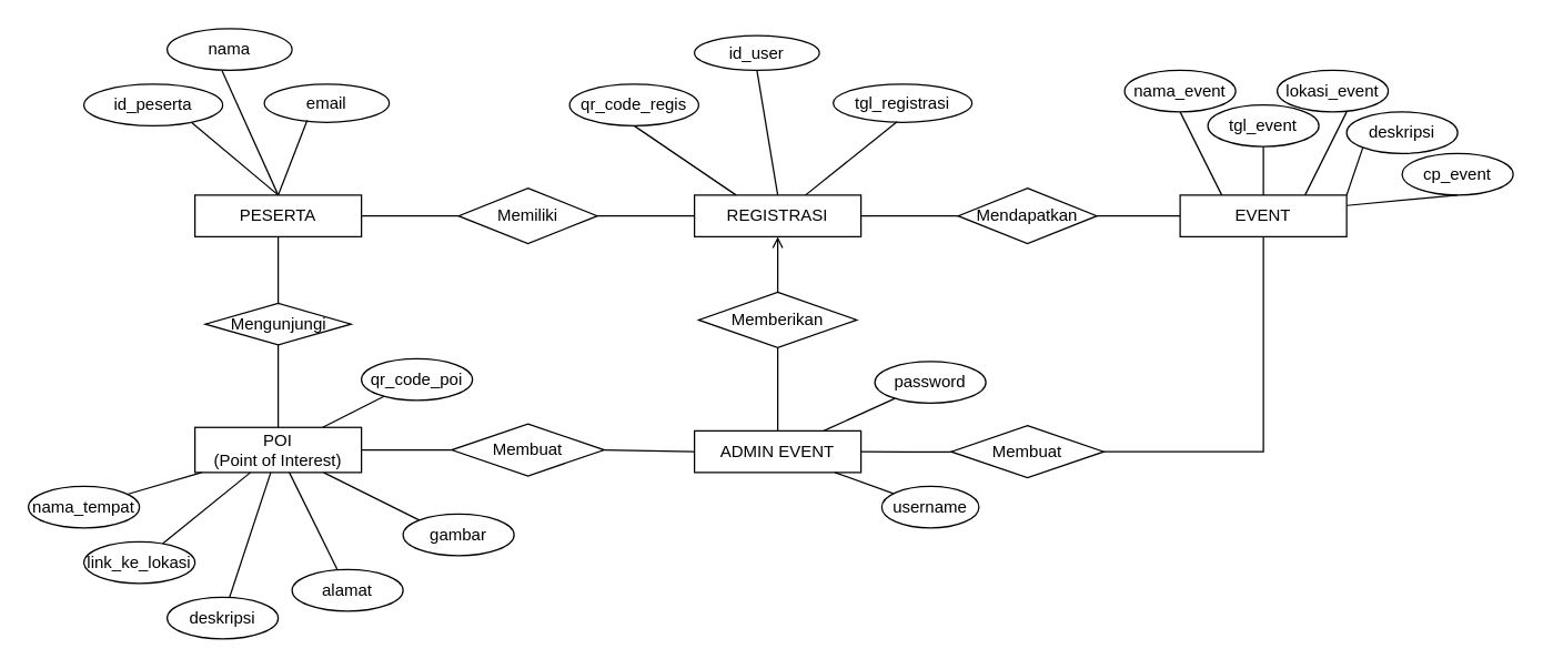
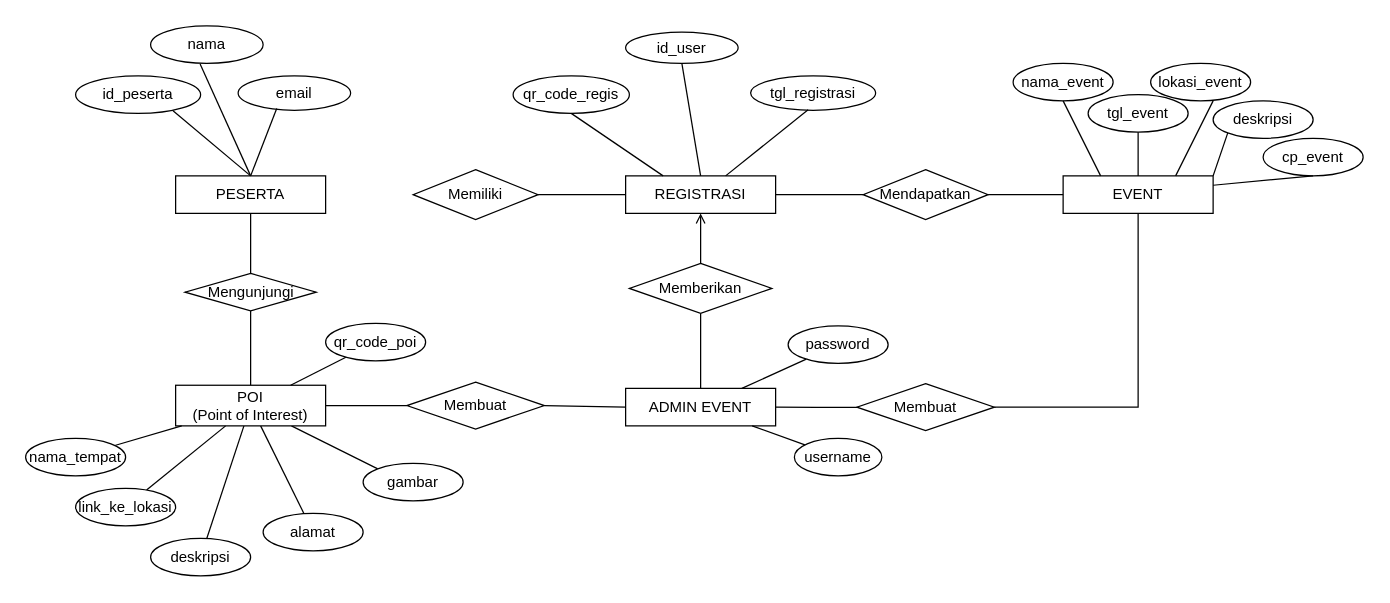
- <mxCell id="5" value="" style="endArrow=none;html=1;rounded=0;entryX=0;entryY=0.5;entryDx=0;entryDy=0;exitX=1;exitY=0.5;exitDx=0;exitDy=0;" edge="1" parent="1" target="3" source="2"><mxGeometry width="50" height="50" relative="1" as="geometry"><mxPoint x="260" y="170" as="sourcePoint" /><mxPoint x="310" y="120" as="targetPoint" /></mxGeometry></mxCell>
